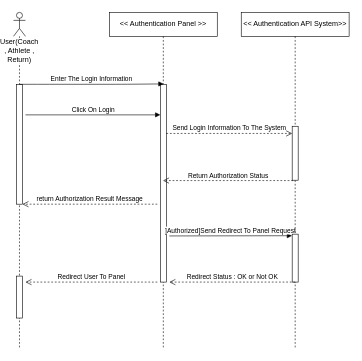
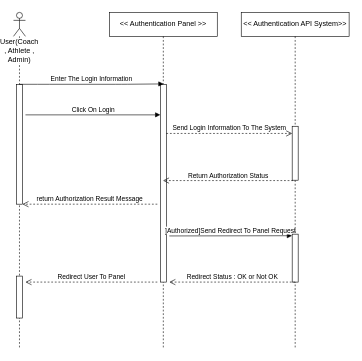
- <mxCell id="2" value="User(Coach , Athlete , Return)" style="shape=umlLifeline;participant=umlActor;perimeter=lifelinePerimeter;whiteSpace=wrap;html=1;container=1;collapsible=0;recursiveResize=0;verticalAlign=top;spacingTop=36;labelBackgroundColor=#ffffff;outlineConnect=0;" vertex="1" parent="1"><mxGeometry x="20" y="20" width="20" height="560" as="geometry" /></mxCell>
+ <mxCell id="2" value="User(Coach , Athlete , Admin)" style="shape=umlLifeline;participant=umlActor;perimeter=lifelinePerimeter;whiteSpace=wrap;html=1;container=1;collapsible=0;recursiveResize=0;verticalAlign=top;spacingTop=36;labelBackgroundColor=#ffffff;outlineConnect=0;" vertex="1" parent="1"><mxGeometry x="20" y="20" width="20" height="560" as="geometry" /></mxCell>
